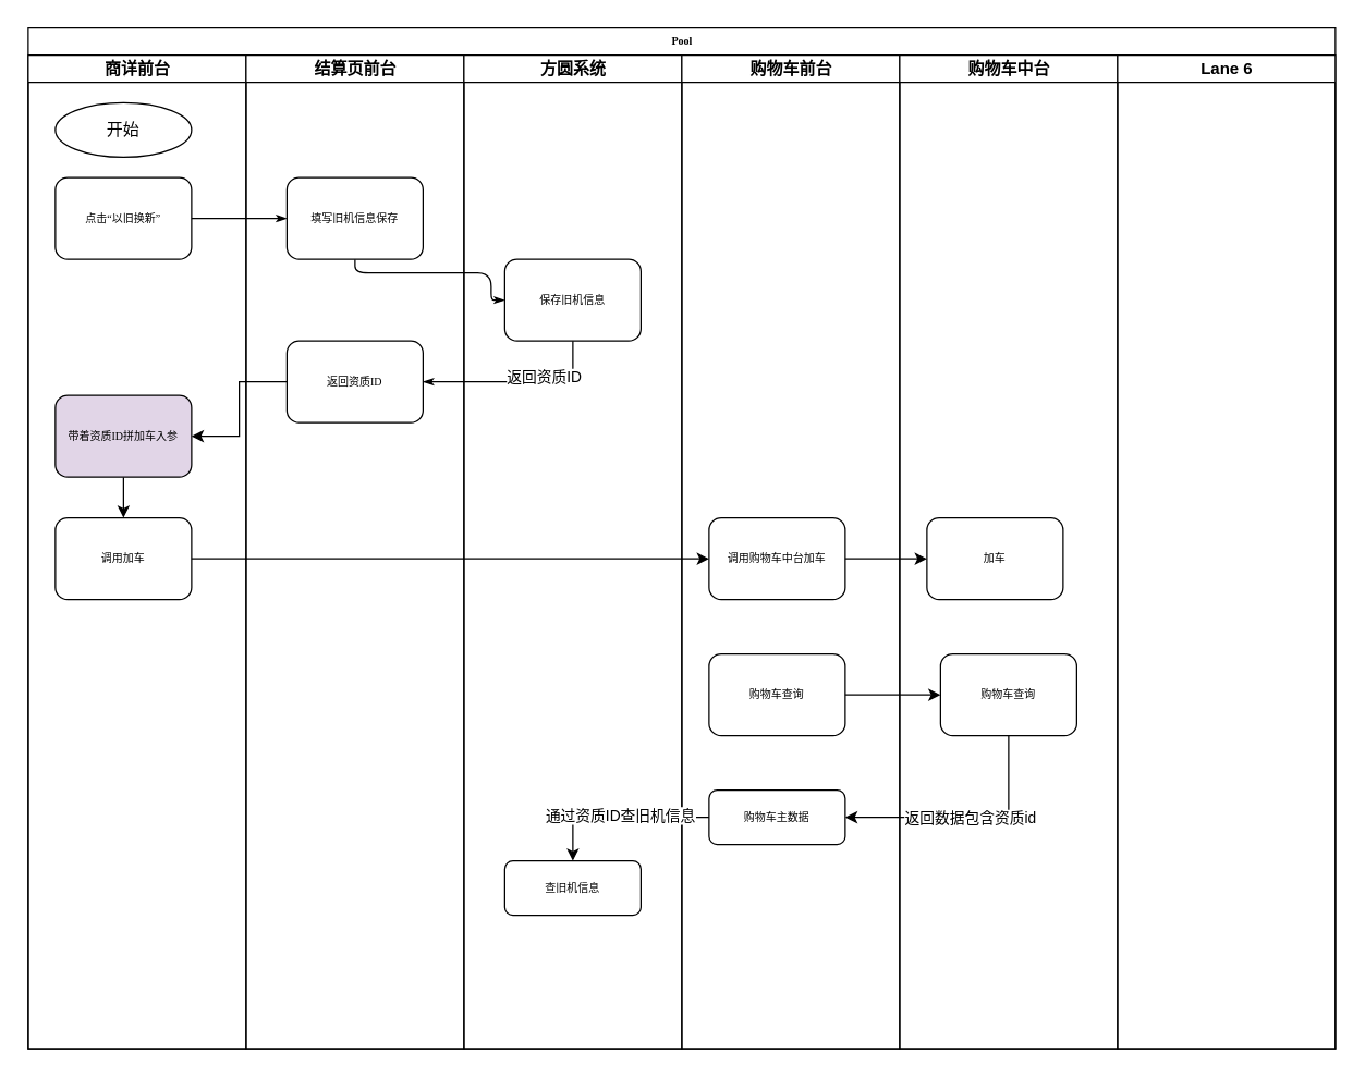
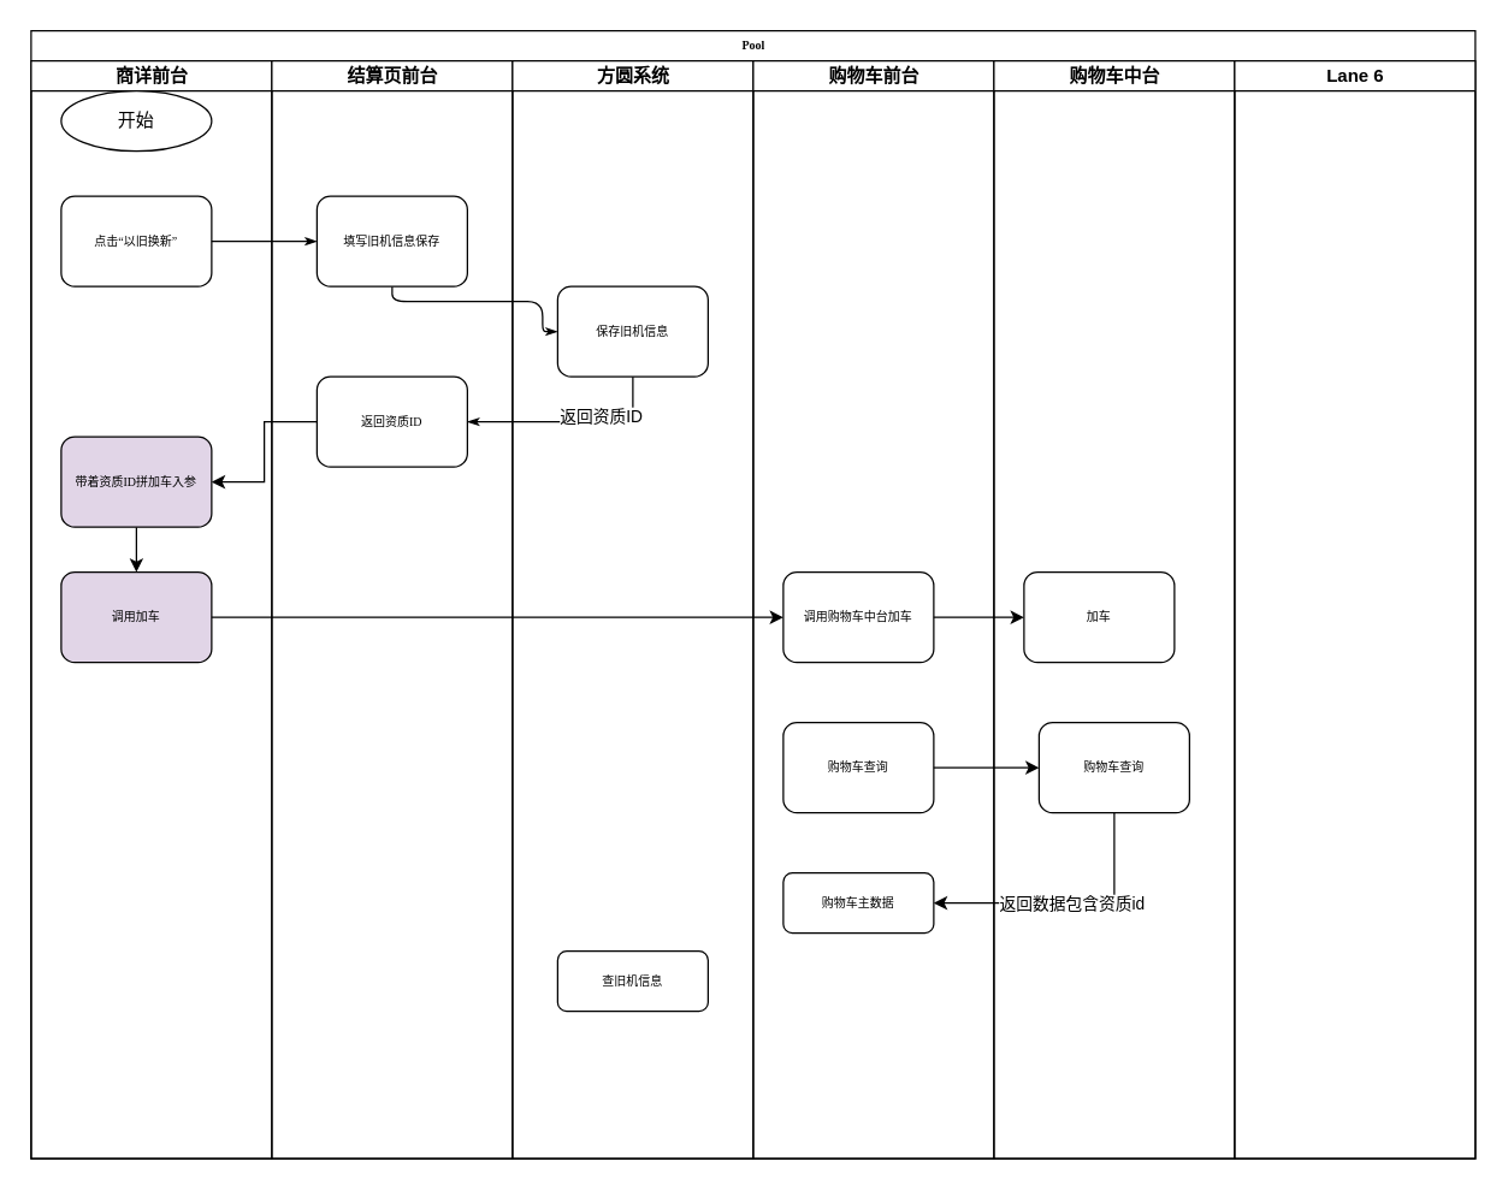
- <mxCell id="6" value="开始" style="ellipse;whiteSpace=wrap;html=1;" vertex="1" parent="3"><mxGeometry x="20" y="35" width="100" height="40" as="geometry" /></mxCell>
+ <mxCell id="6" value="开始" style="ellipse;whiteSpace=wrap;html=1;" vertex="1" parent="3"><mxGeometry x="20" y="20" width="100" height="40" as="geometry" /></mxCell>
- <mxCell id="5" value="调用加车" style="rounded=1;whiteSpace=wrap;html=1;shadow=0;labelBackgroundColor=none;strokeWidth=1;fontFamily=Verdana;fontSize=8;align=center;" parent="3" vertex="1"><mxGeometry x="20" y="340" width="100" height="60" as="geometry" /></mxCell>
+ <mxCell id="5" value="调用加车" style="rounded=1;whiteSpace=wrap;html=1;shadow=0;labelBackgroundColor=none;strokeWidth=1;fontFamily=Verdana;fontSize=8;align=center;fillColor=#e1d5e7;" parent="3" vertex="1"><mxGeometry x="20" y="340" width="100" height="60" as="geometry" /></mxCell>
- <mxCell id="33" style="edgeStyle=orthogonalEdgeStyle;rounded=0;orthogonalLoop=1;jettySize=auto;html=1;entryX=0.5;entryY=0;entryDx=0;entryDy=0;" edge="1" parent="2" source="20" target="16"><mxGeometry relative="1" as="geometry" /></mxCell>
- <mxCell id="34" value="通过资质ID查旧机信息" style="edgeLabel;html=1;align=center;verticalAlign=middle;resizable=0;points=[];" vertex="1" connectable="0" parent="33"><mxGeometry x="-0.005" y="-2" relative="1" as="geometry"><mxPoint as="offset" /></mxGeometry></mxCell>
